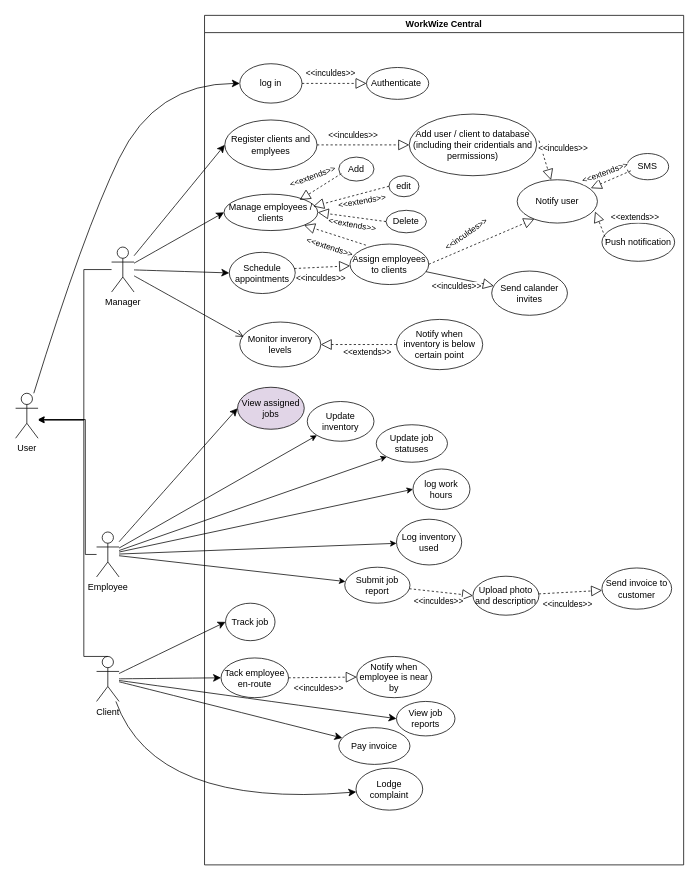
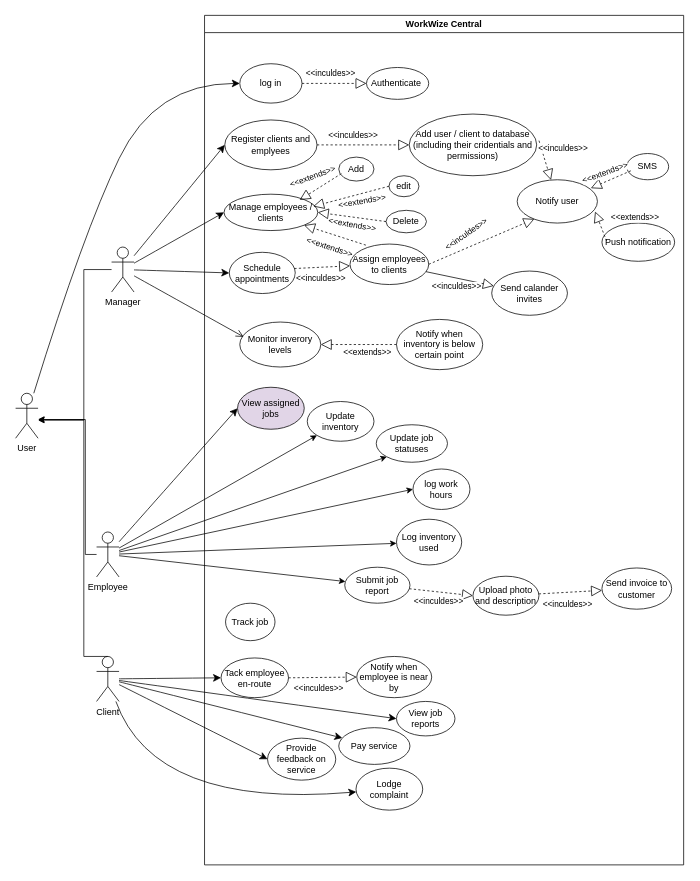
- <mxCell id="62" style="edgeStyle=none;curved=1;rounded=0;orthogonalLoop=1;jettySize=auto;html=1;entryX=0;entryY=0.5;entryDx=0;entryDy=0;fontSize=12;startSize=8;endSize=8;" parent="4" source="68" target="40" edge="1"><mxGeometry relative="1" as="geometry" /></mxCell>
+ <mxCell id="66" style="edgeStyle=none;curved=1;rounded=0;orthogonalLoop=1;jettySize=auto;html=1;entryX=0;entryY=0.5;entryDx=0;entryDy=0;fontSize=12;startSize=8;endSize=8;" parent="4" source="68" target="78" edge="1"><mxGeometry relative="1" as="geometry" /></mxCell>
- <mxCell id="77" value="Pay invoice" style="ellipse;whiteSpace=wrap;html=1;" parent="4" vertex="1"><mxGeometry x="179" y="950" width="95" height="49" as="geometry" /></mxCell>
+ <mxCell id="77" value="Pay service" style="ellipse;whiteSpace=wrap;html=1;" parent="4" vertex="1"><mxGeometry x="179" y="950" width="95" height="49" as="geometry" /></mxCell>
+ <mxCell id="78" value="Provide feedback on service" style="ellipse;whiteSpace=wrap;html=1;" parent="4" vertex="1"><mxGeometry x="84" y="964" width="91" height="56" as="geometry" /></mxCell>
